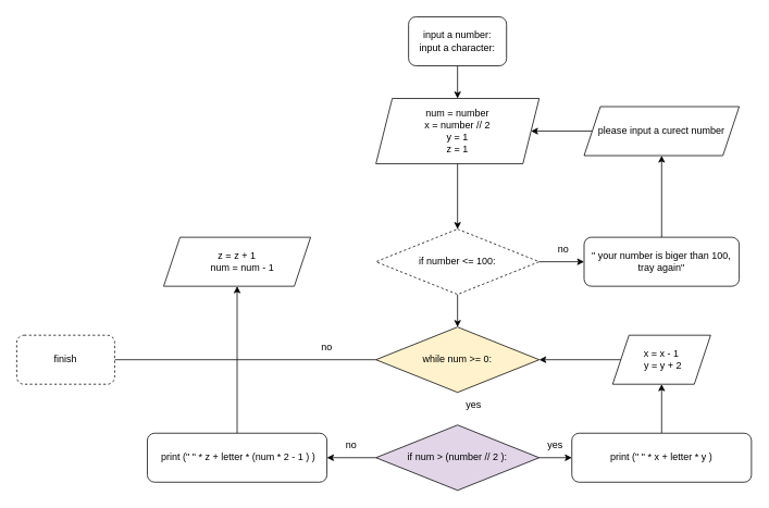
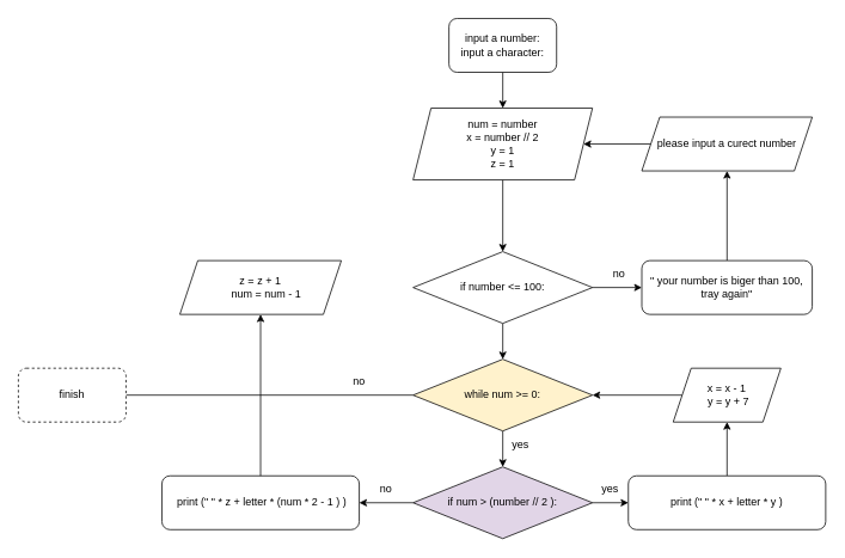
- <mxCell id="8" value="if number &amp;lt;= 100:" style="rhombus;whiteSpace=wrap;html=1;dashed=1;" vertex="1" parent="1"><mxGeometry x="460" y="280" width="200" height="80" as="geometry" /></mxCell>
+ <mxCell id="8" value="if number &amp;lt;= 100:" style="rhombus;whiteSpace=wrap;html=1;" vertex="1" parent="1"><mxGeometry x="460" y="280" width="200" height="80" as="geometry" /></mxCell>
- <mxCell id="19" value="x = x - 1&lt;br&gt;&amp;nbsp;y = y + 2" style="shape=parallelogram;perimeter=parallelogramPerimeter;whiteSpace=wrap;html=1;fixedSize=1;" vertex="1" parent="1"><mxGeometry x="750" y="410" width="120" height="60" as="geometry" /></mxCell>
+ <mxCell id="19" value="x = x - 1&lt;br&gt;&amp;nbsp;y = y + 7" style="shape=parallelogram;perimeter=parallelogramPerimeter;whiteSpace=wrap;html=1;fixedSize=1;" vertex="1" parent="1"><mxGeometry x="750" y="410" width="120" height="60" as="geometry" /></mxCell>
+ <mxCell id="9" value="" style="edgeStyle=orthogonalEdgeStyle;rounded=0;orthogonalLoop=1;jettySize=auto;html=1;" edge="1" parent="1" source="11" target="14"><mxGeometry relative="1" as="geometry" /></mxCell>
